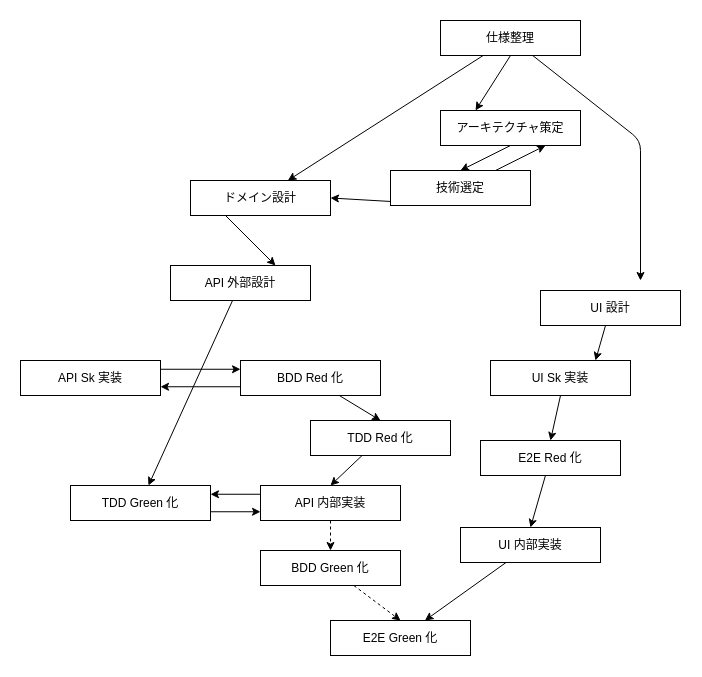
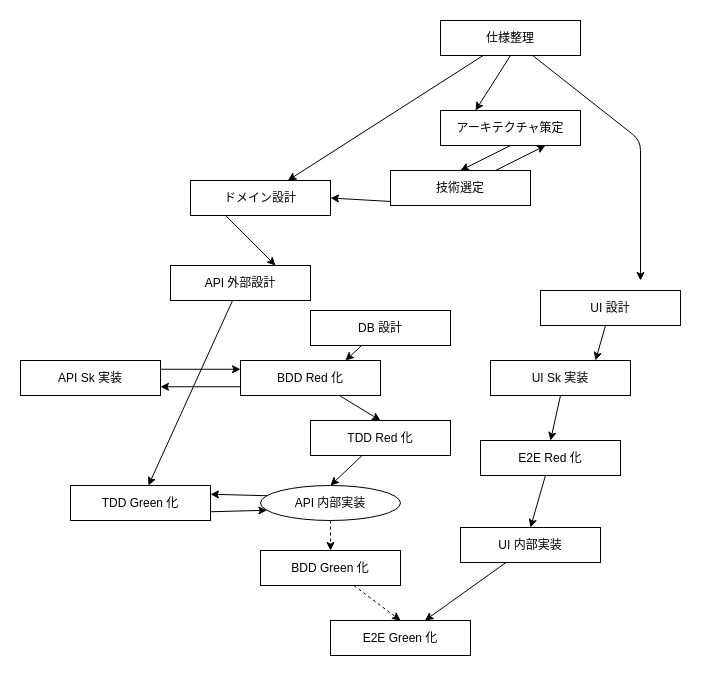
+ <mxCell id="21" value="DB 設計" style="rounded=0;whiteSpace=wrap;html=1;" vertex="1" parent="1"><mxGeometry x="310" y="310" width="140" height="35" as="geometry" /></mxCell>
+ <mxCell id="20" style="edgeStyle=none;html=1;entryX=0.75;entryY=0;entryDx=0;entryDy=0;" edge="1" parent="1" source="21" target="37"><mxGeometry relative="1" as="geometry" /></mxCell>
- <mxCell id="4" value="API 内部実装" style="rounded=0;whiteSpace=wrap;html=1;" vertex="1" parent="1"><mxGeometry x="260" y="485" width="140" height="35" as="geometry" /></mxCell>
+ <mxCell id="4" value="API 内部実装" style="ellipse;whiteSpace=wrap;html=1;" vertex="1" parent="1"><mxGeometry x="260" y="485" width="140" height="35" as="geometry" /></mxCell>
